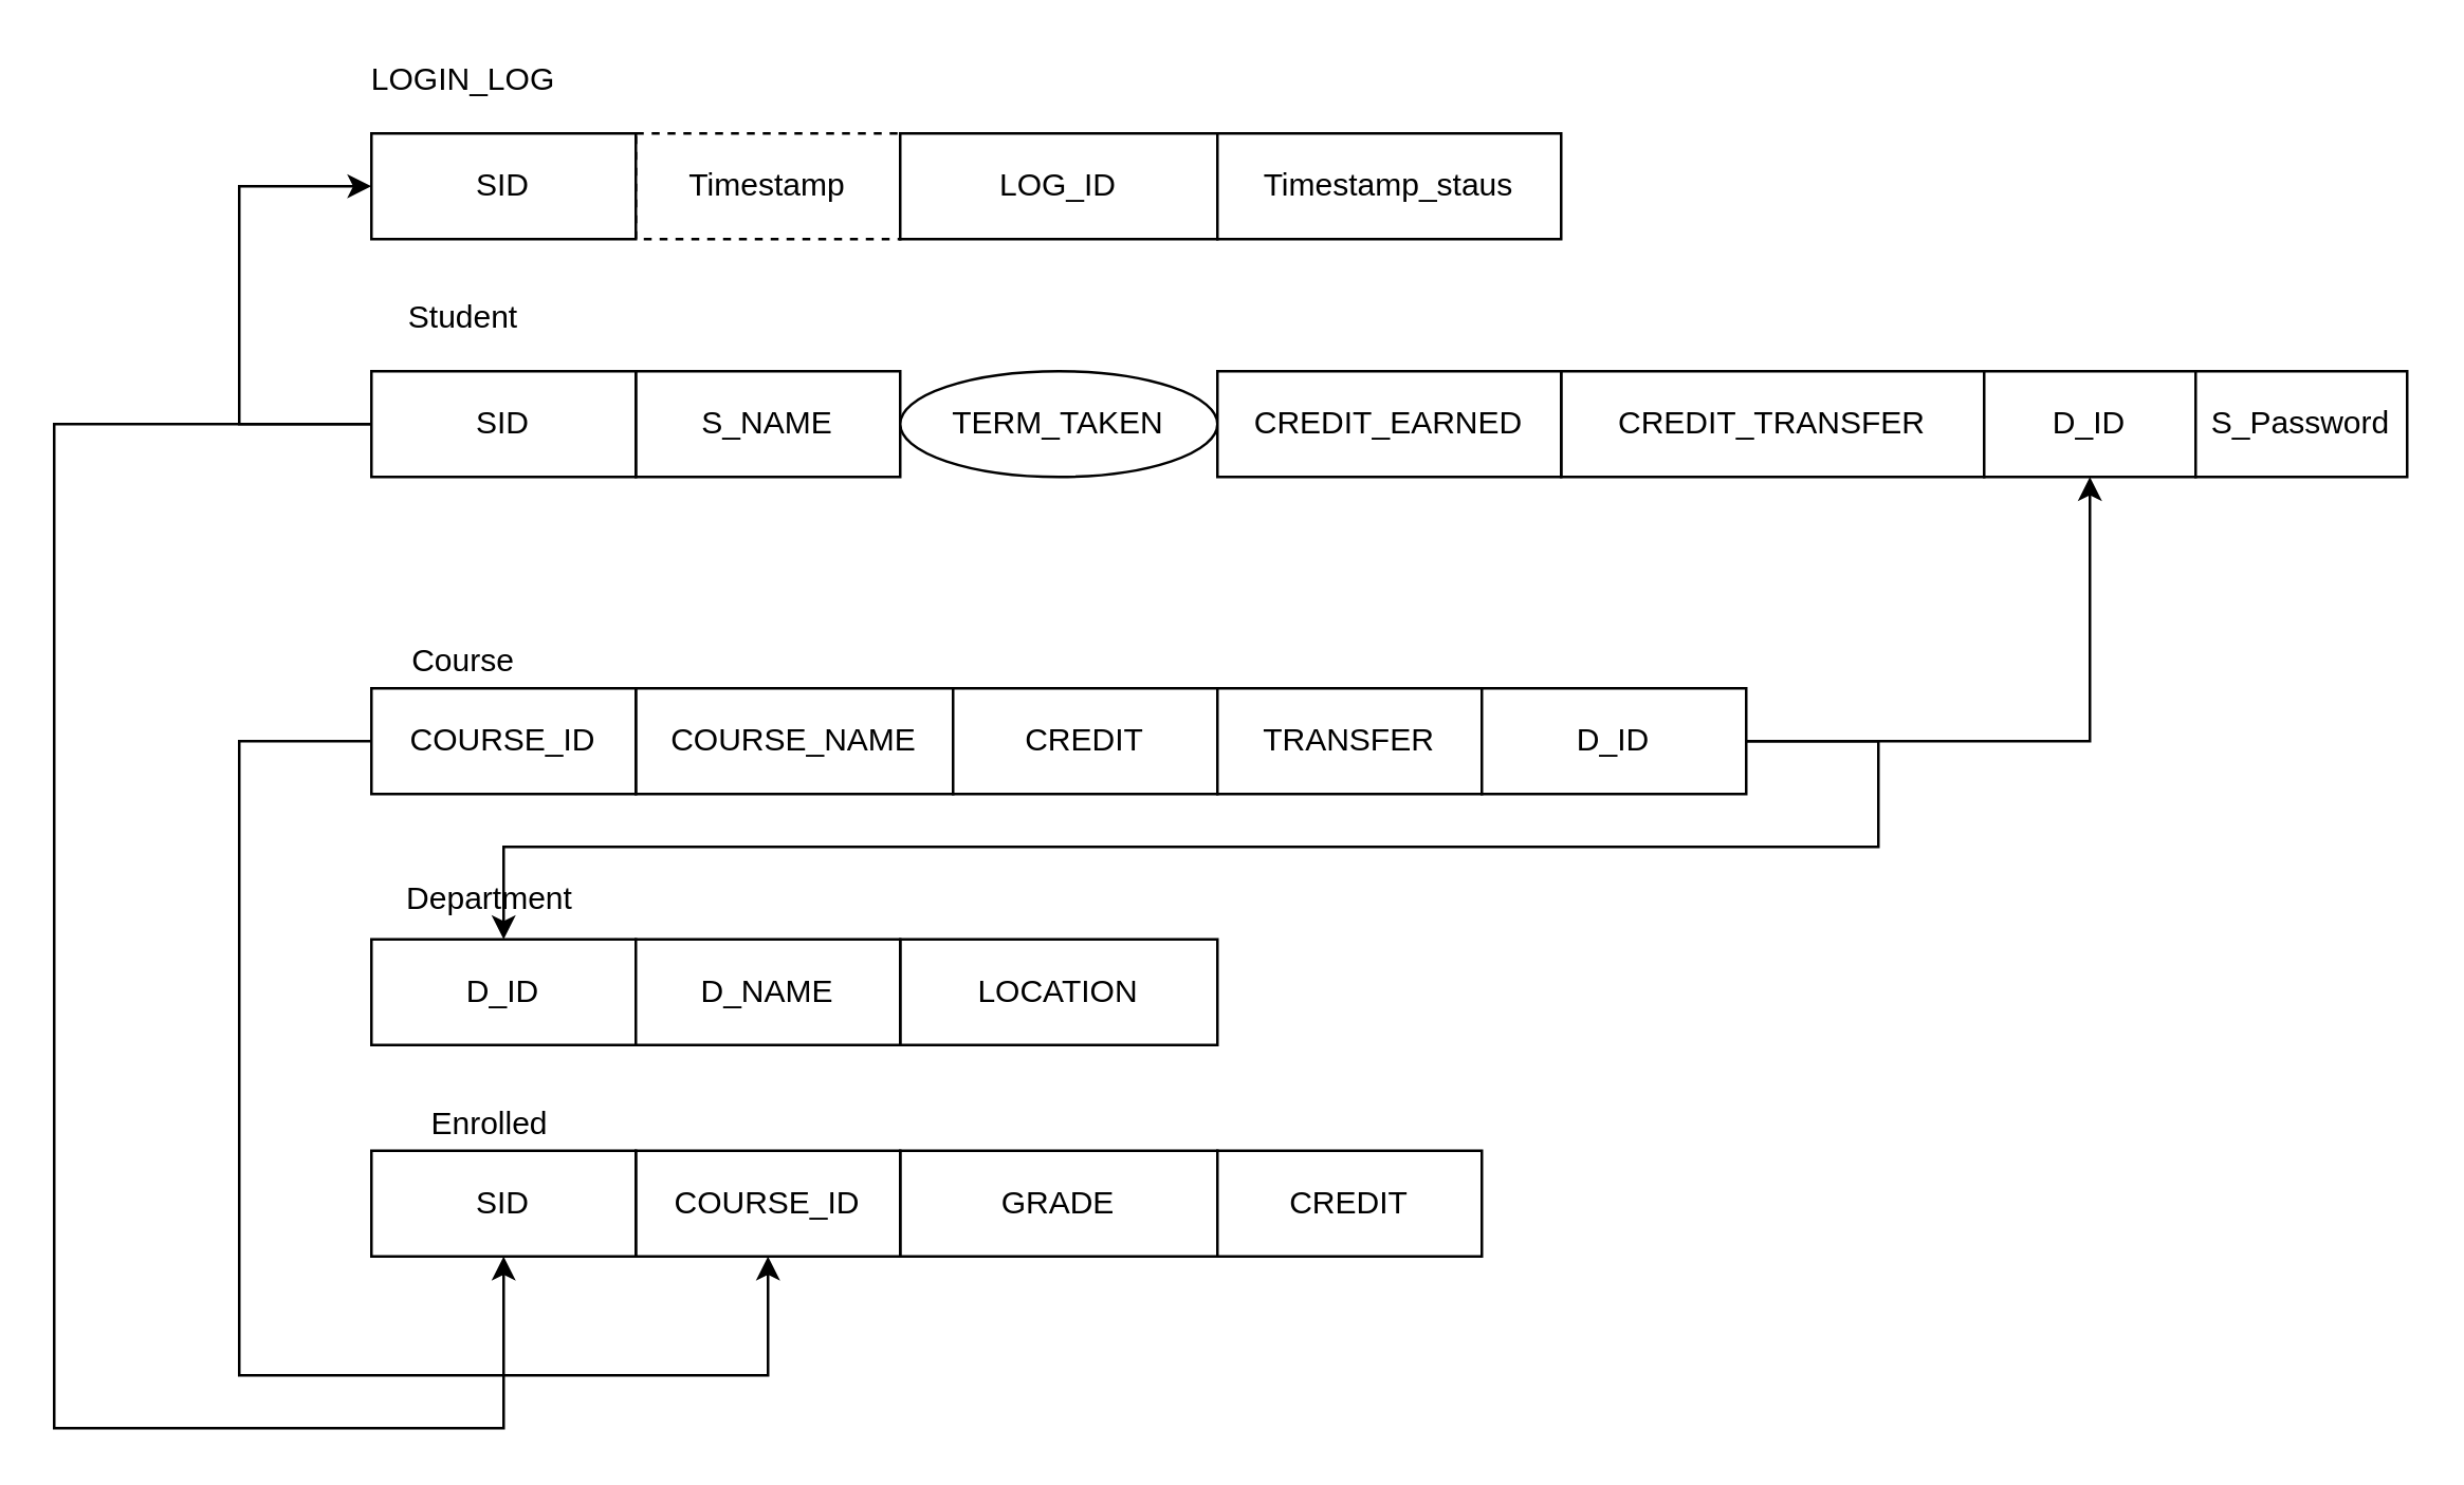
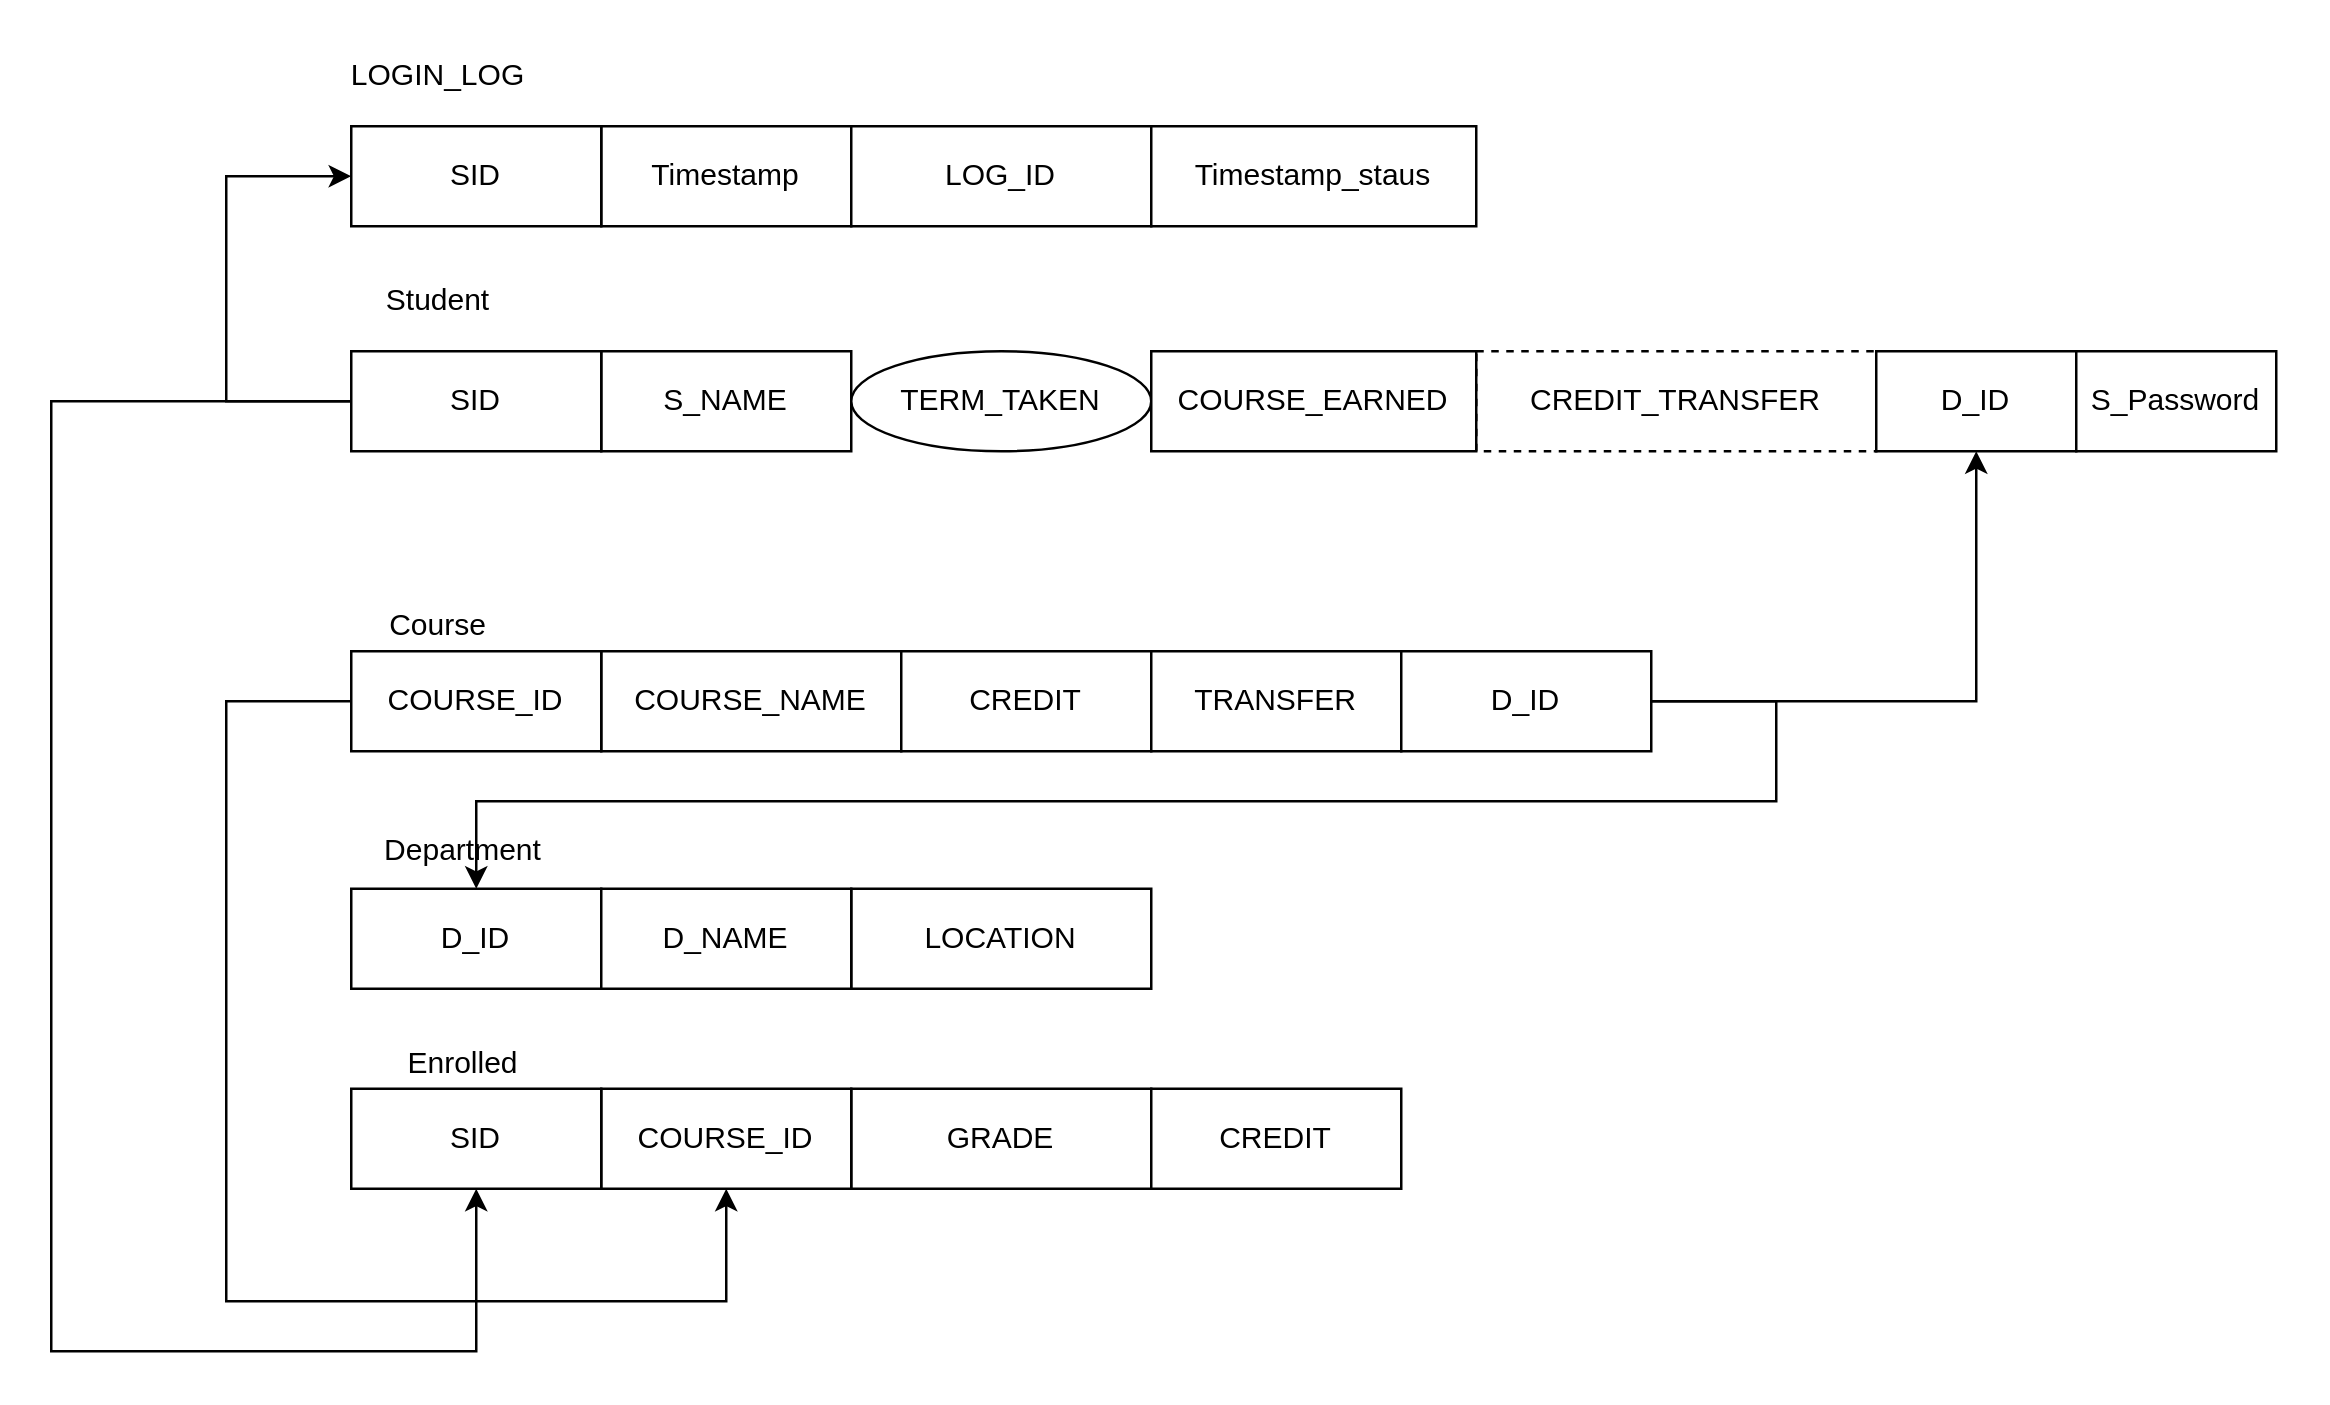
- <mxCell id="29" value="Timestamp" style="whiteSpace=wrap;html=1;align=center;dashed=1;" parent="1" vertex="1"><mxGeometry x="240" y="50" width="100" height="40" as="geometry" /></mxCell>
+ <mxCell id="29" value="Timestamp" style="whiteSpace=wrap;html=1;align=center;" parent="1" vertex="1"><mxGeometry x="240" y="50" width="100" height="40" as="geometry" /></mxCell>
- <mxCell id="8" value="CREDIT_EARNED" style="whiteSpace=wrap;html=1;align=center;" parent="1" vertex="1"><mxGeometry x="460" y="140" width="130" height="40" as="geometry" /></mxCell>
+ <mxCell id="8" value="COURSE_EARNED" style="whiteSpace=wrap;html=1;align=center;" parent="1" vertex="1"><mxGeometry x="460" y="140" width="130" height="40" as="geometry" /></mxCell>
- <mxCell id="7" value="CREDIT_TRANSFER" style="whiteSpace=wrap;html=1;align=center;" parent="1" vertex="1"><mxGeometry x="590" y="140" width="160" height="40" as="geometry" /></mxCell>
+ <mxCell id="7" value="CREDIT_TRANSFER" style="whiteSpace=wrap;html=1;align=center;dashed=1;" parent="1" vertex="1"><mxGeometry x="590" y="140" width="160" height="40" as="geometry" /></mxCell>
